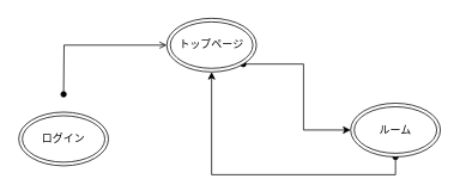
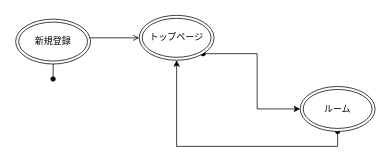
+ <mxCell id="6" value="新規登録" style="ellipse;shape=doubleEllipse;whiteSpace=wrap;html=1;" parent="1" vertex="1"><mxGeometry x="20" y="25" width="100" height="60" as="geometry" /></mxCell>
- <mxCell id="8" value="ルーム" style="ellipse;shape=doubleEllipse;whiteSpace=wrap;html=1;" parent="1" vertex="1"><mxGeometry x="390" y="115" width="100" height="60" as="geometry" /></mxCell>
+ <mxCell id="8" value="ルーム" style="ellipse;shape=doubleEllipse;whiteSpace=wrap;html=1;" parent="1" vertex="1"><mxGeometry x="400" y="115" width="100" height="60" as="geometry" /></mxCell>
- <mxCell id="5" value="ログイン" style="ellipse;shape=doubleEllipse;whiteSpace=wrap;html=1;" parent="1" vertex="1"><mxGeometry x="20" y="125" width="100" height="60" as="geometry" /></mxCell>
